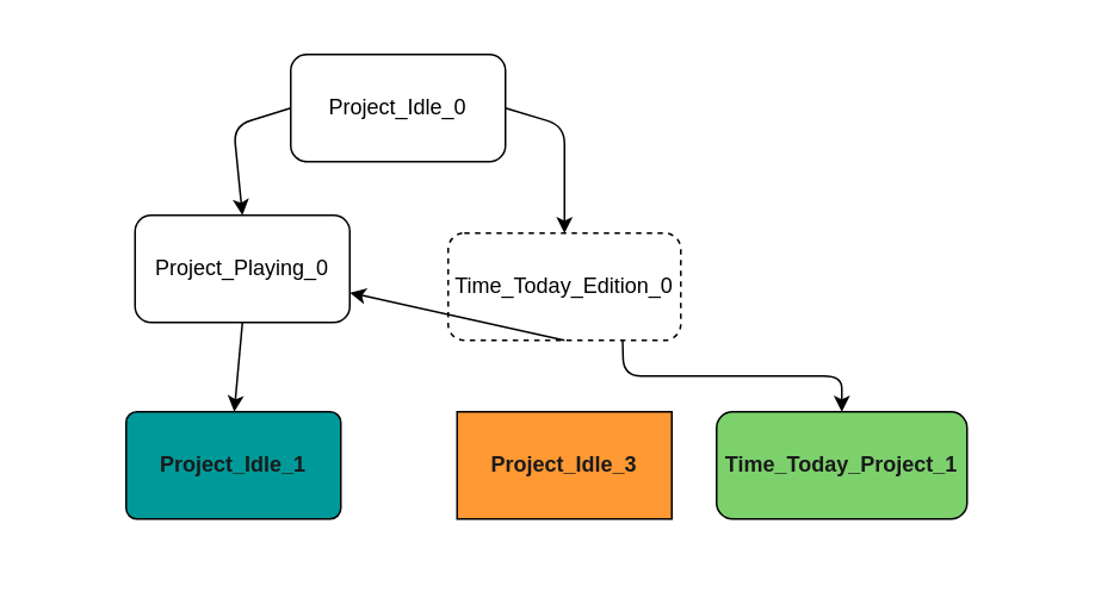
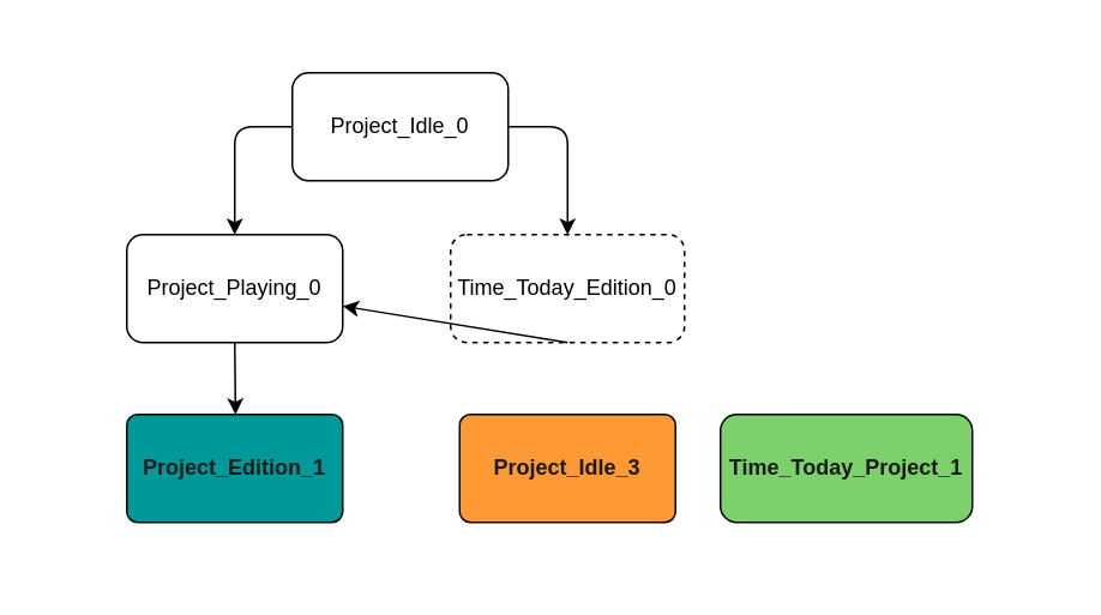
- <mxCell id="5" value="Project_Idle_0" style="rounded=1;whiteSpace=wrap;html=1;fillColor=none;strokeColor=#000000;fontColor=#000000;" parent="1" vertex="1"><mxGeometry x="162" y="30" width="120" height="60" as="geometry" /></mxCell>
+ <mxCell id="5" value="Project_Idle_0" style="rounded=1;whiteSpace=wrap;html=1;fillColor=none;strokeColor=#000000;fontColor=#000000;" parent="1" vertex="1"><mxGeometry x="162" y="40" width="120" height="60" as="geometry" /></mxCell>
- <mxCell id="7" value="Project_Playing_0" style="rounded=1;whiteSpace=wrap;html=1;fillColor=none;strokeColor=#000000;fontColor=#000000;" parent="1" vertex="1"><mxGeometry x="75" y="120" width="120" height="60" as="geometry" /></mxCell>
+ <mxCell id="7" value="Project_Playing_0" style="rounded=1;whiteSpace=wrap;html=1;fillColor=none;strokeColor=#000000;fontColor=#000000;" parent="1" vertex="1"><mxGeometry x="70" y="130" width="120" height="60" as="geometry" /></mxCell>
- <mxCell id="9" style="edgeStyle=none;html=1;exitX=0.75;exitY=1;exitDx=0;exitDy=0;entryX=0.5;entryY=0;entryDx=0;entryDy=0;fontColor=#000000;strokeColor=#000000;" parent="1" source="10" target="13" edge="1"><mxGeometry relative="1" as="geometry"><Array as="points"><mxPoint x="348" y="210" /><mxPoint x="470" y="210" /></Array></mxGeometry></mxCell>
- <mxCell id="11" value="&lt;b&gt;&lt;font&gt;Project_Idle_1&lt;/font&gt;&lt;/b&gt;" style="rounded=1;whiteSpace=wrap;html=1;arcSize=10;fillColor=#009999;fontColor=#1A1A1A;strokeColor=#000000;" parent="1" vertex="1"><mxGeometry x="70" y="230" width="120" height="60" as="geometry" /></mxCell>
+ <mxCell id="11" value="&lt;b&gt;&lt;font&gt;Project_Edition_1&lt;/font&gt;&lt;/b&gt;" style="rounded=1;whiteSpace=wrap;html=1;arcSize=10;fillColor=#009999;fontColor=#1A1A1A;strokeColor=#000000;" parent="1" vertex="1"><mxGeometry x="70" y="230" width="120" height="60" as="geometry" /></mxCell>
- <mxCell id="12" value="&lt;b&gt;&lt;font&gt;Project_Idle_3&lt;/font&gt;&lt;/b&gt;" style="whiteSpace=wrap;html=1;arcSize=10;fillColor=#FF9933;fontColor=#1A1A1A;strokeColor=#000000;rounded=0;" parent="1" vertex="1"><mxGeometry x="255" y="230" width="120" height="60" as="geometry" /></mxCell>
+ <mxCell id="12" value="&lt;b&gt;&lt;font&gt;Project_Idle_3&lt;/font&gt;&lt;/b&gt;" style="rounded=1;whiteSpace=wrap;html=1;arcSize=10;fillColor=#FF9933;fontColor=#1A1A1A;strokeColor=#000000;" parent="1" vertex="1"><mxGeometry x="255" y="230" width="120" height="60" as="geometry" /></mxCell>
